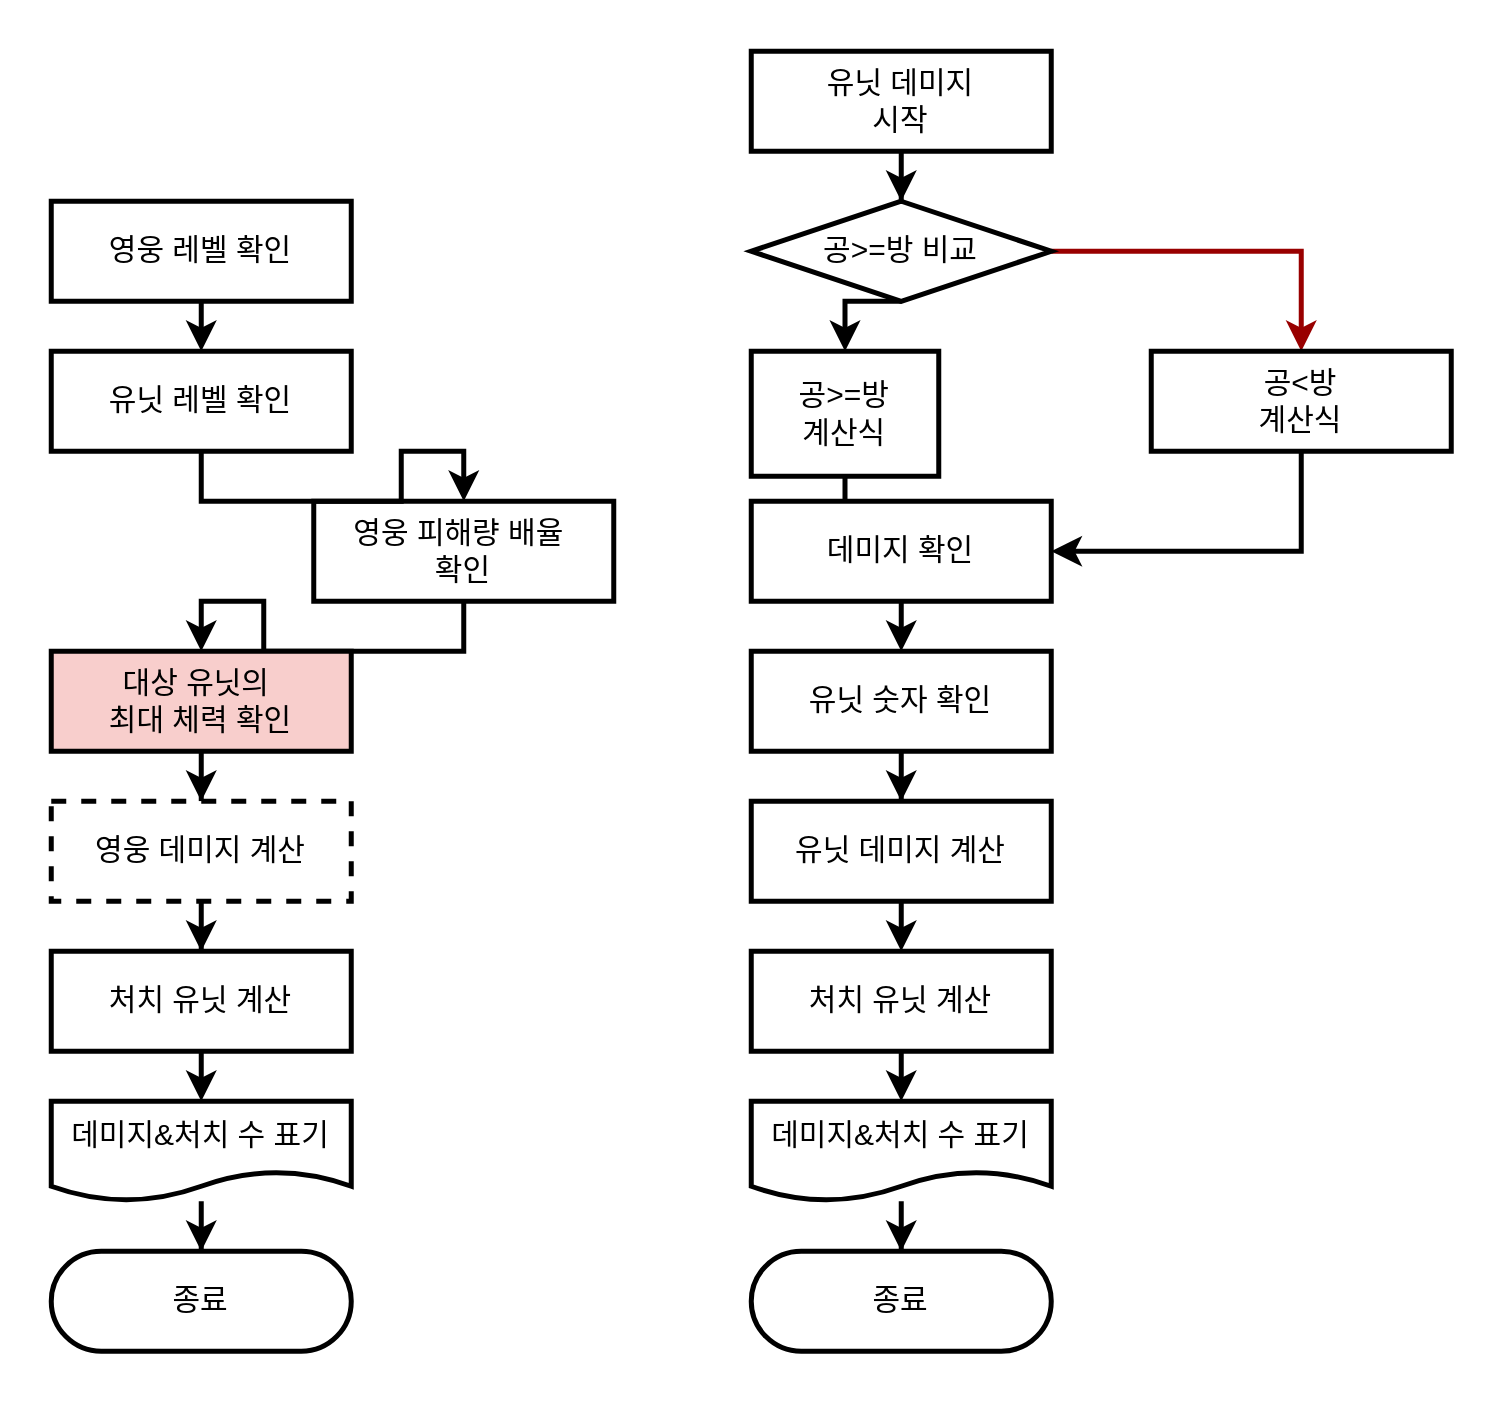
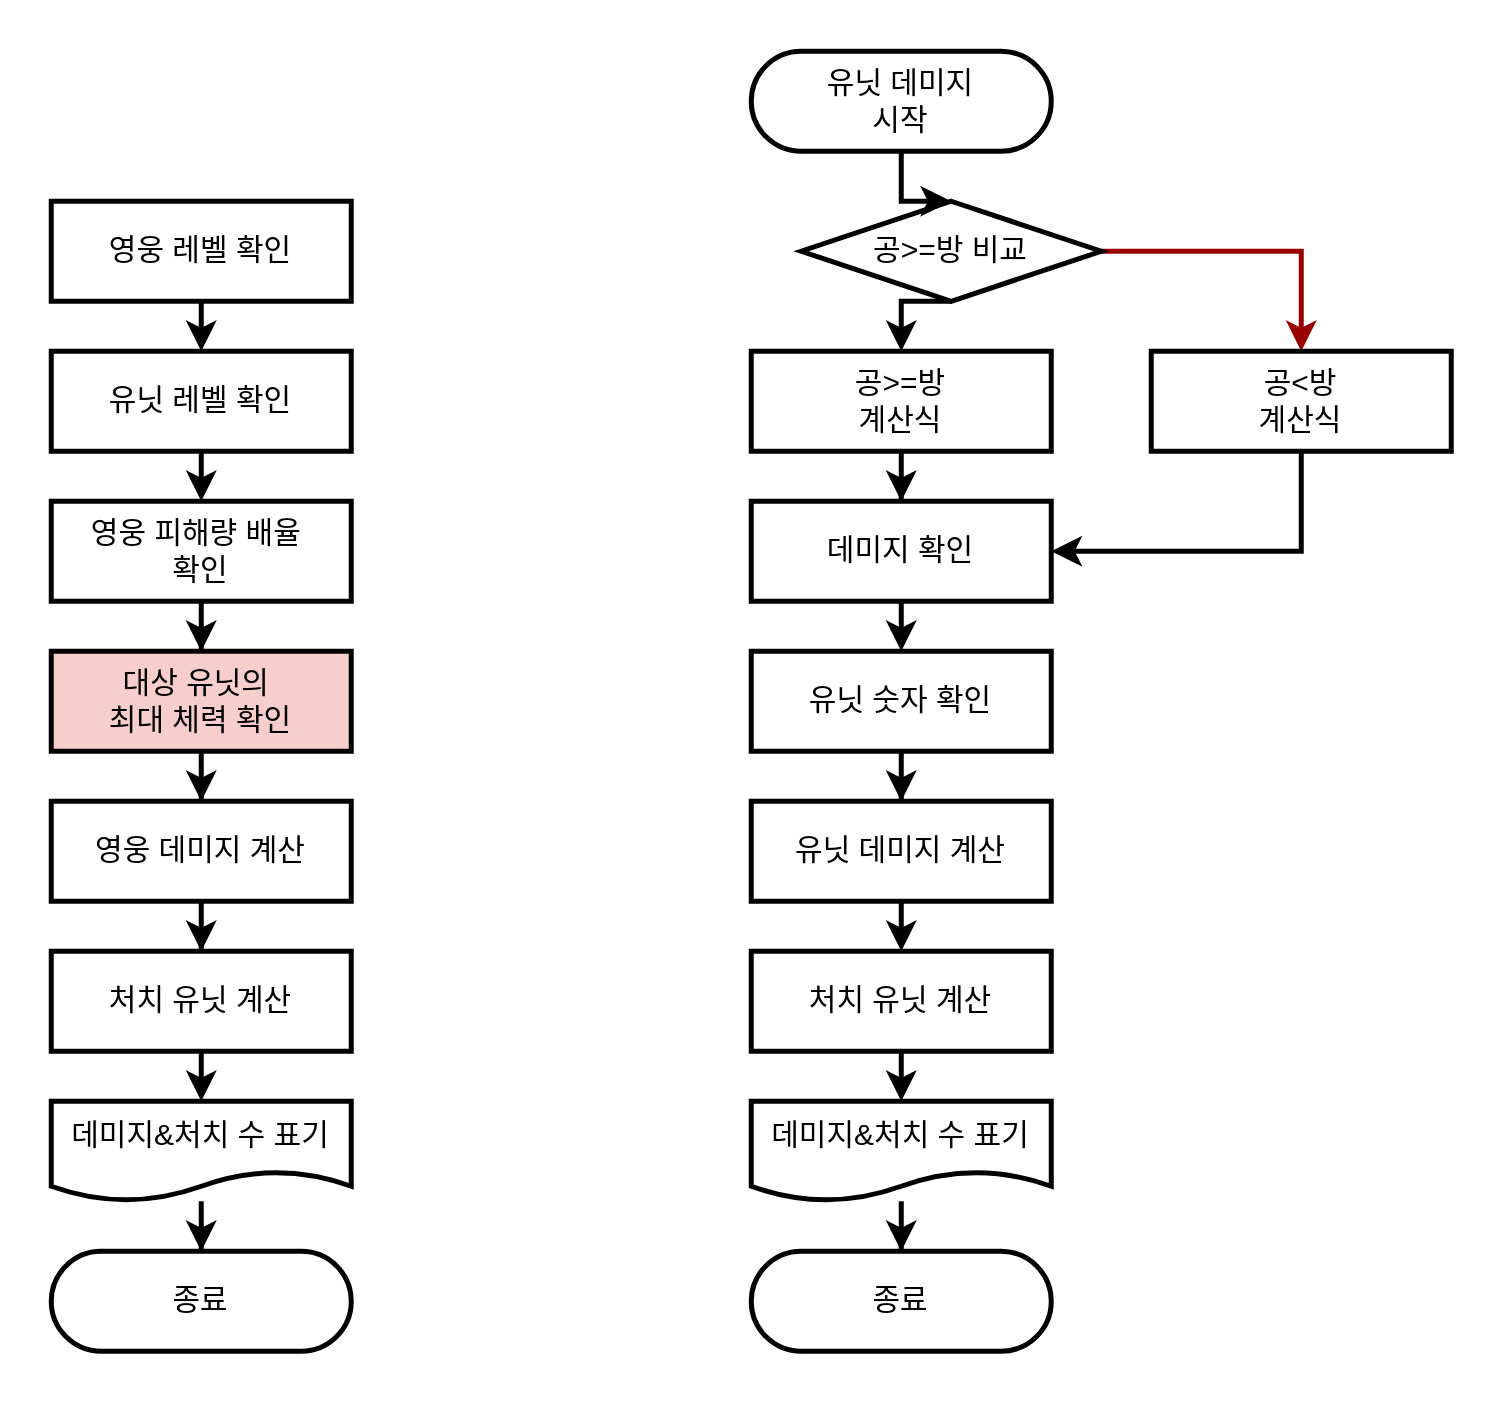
- <mxCell id="10" value="유닛 데미지&lt;div&gt;시작&lt;/div&gt;" style="whiteSpace=wrap;html=1;arcSize=50;strokeWidth=2;rounded=0;" vertex="1" parent="1"><mxGeometry x="300" width="120" height="40" as="geometry" y="20" /></mxCell>
+ <mxCell id="10" value="유닛 데미지&lt;div&gt;시작&lt;/div&gt;" style="rounded=1;whiteSpace=wrap;html=1;arcSize=50;strokeWidth=2;" vertex="1" parent="1"><mxGeometry x="300" width="120" height="40" as="geometry" y="20" /></mxCell>
- <mxCell id="4" value="공&amp;gt;=방 비교" style="rhombus;whiteSpace=wrap;html=1;strokeWidth=2;" vertex="1" parent="1"><mxGeometry x="300" y="80" width="120" height="40" as="geometry" /></mxCell>
+ <mxCell id="4" value="공&amp;gt;=방 비교" style="rhombus;whiteSpace=wrap;html=1;strokeWidth=2;" vertex="1" parent="1"><mxGeometry x="320" y="80" width="120" height="40" as="geometry" /></mxCell>
- <mxCell id="12" value="공&amp;gt;=방&lt;div&gt;계산식&lt;/div&gt;" style="rounded=1;whiteSpace=wrap;html=1;arcSize=0;strokeWidth=2;" vertex="1" parent="1"><mxGeometry x="300" y="140" width="75" height="50" as="geometry" /></mxCell>
+ <mxCell id="12" value="공&amp;gt;=방&lt;div&gt;계산식&lt;/div&gt;" style="rounded=1;whiteSpace=wrap;html=1;arcSize=0;strokeWidth=2;" vertex="1" parent="1"><mxGeometry x="300" y="140" width="120" height="40" as="geometry" /></mxCell>
- <mxCell id="6" value="영웅 피해량 배율&amp;nbsp;&lt;div&gt;확인&lt;/div&gt;" style="rounded=1;whiteSpace=wrap;html=1;arcSize=0;strokeWidth=2;" vertex="1" parent="1"><mxGeometry x="125" y="200" width="120" height="40" as="geometry" /></mxCell>
+ <mxCell id="6" value="영웅 피해량 배율&amp;nbsp;&lt;div&gt;확인&lt;/div&gt;" style="rounded=1;whiteSpace=wrap;html=1;arcSize=0;strokeWidth=2;" vertex="1" parent="1"><mxGeometry x="20" y="200" width="120" height="40" as="geometry" /></mxCell>
- <mxCell id="22" value="영웅 데미지 계산" style="rounded=1;whiteSpace=wrap;html=1;arcSize=0;strokeWidth=2;dashed=1;" vertex="1" parent="1"><mxGeometry x="20" y="320" width="120" height="40" as="geometry" /></mxCell>
+ <mxCell id="22" value="영웅 데미지 계산" style="rounded=1;whiteSpace=wrap;html=1;arcSize=0;strokeWidth=2;" vertex="1" parent="1"><mxGeometry x="20" y="320" width="120" height="40" as="geometry" /></mxCell>
